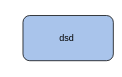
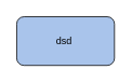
- <mxCell id="2" value="dsd&amp;nbsp;" style="rounded=1;whiteSpace=wrap;html=1;fillColor=#A9C4EB;" vertex="1" parent="1"><mxGeometry x="30" y="20" width="120" height="60" as="geometry" /></mxCell>
+ <mxCell id="2" value="dsd&amp;nbsp;" style="rounded=1;whiteSpace=wrap;html=1;fillColor=#A9C4EB;" vertex="1" parent="1"><mxGeometry x="20" y="20" width="120" height="60" as="geometry" /></mxCell>
